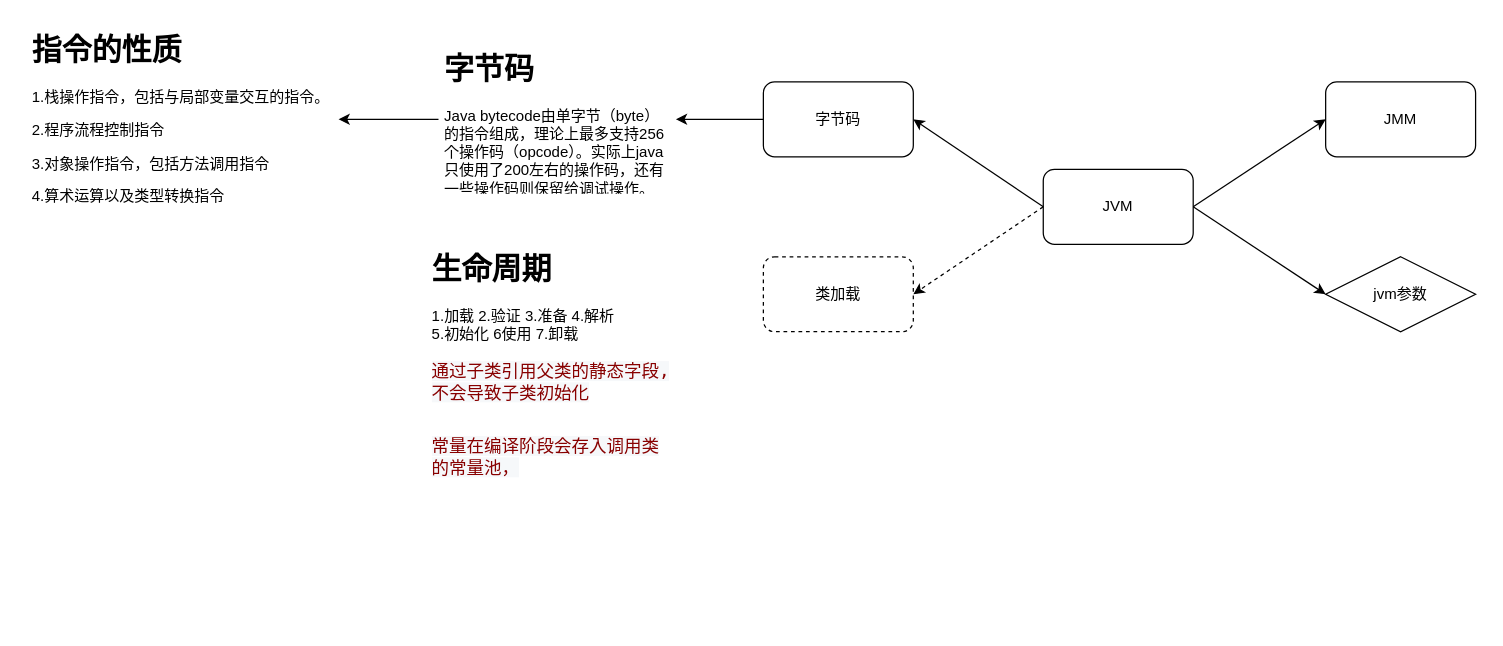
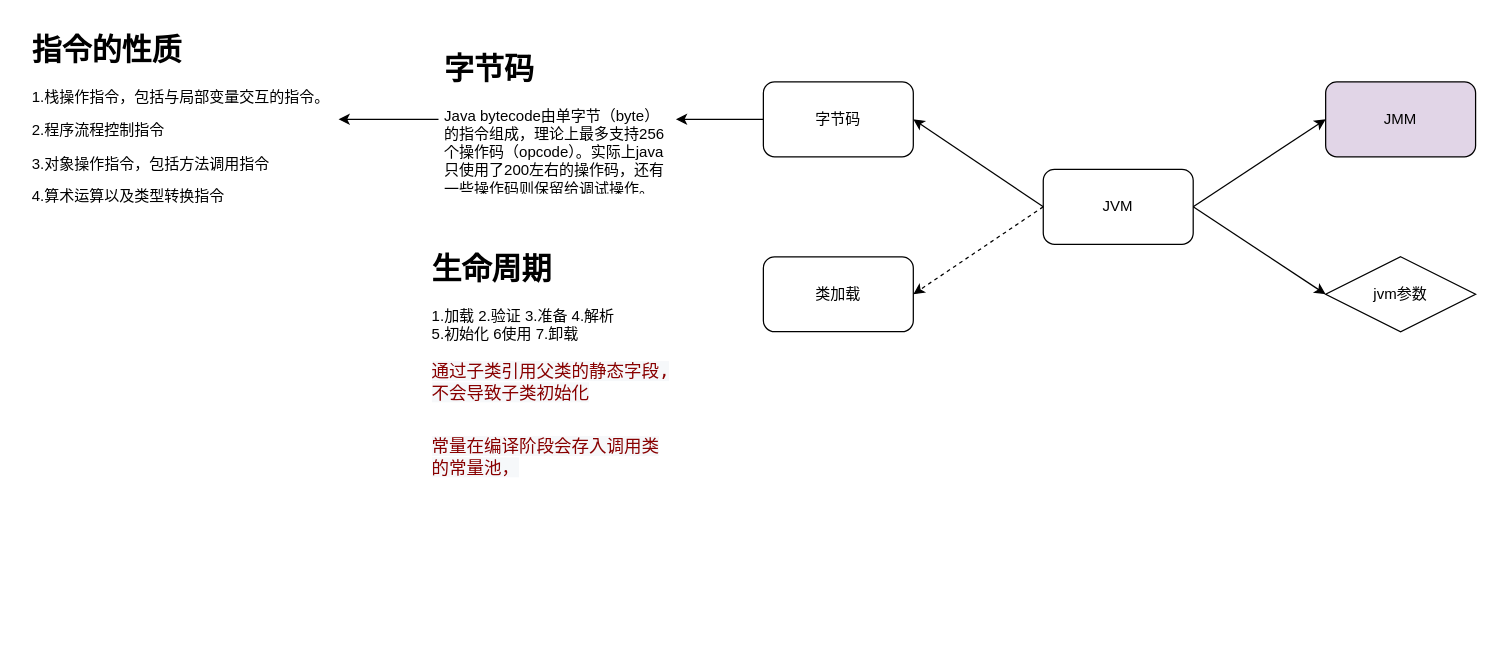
- <mxCell id="8" value="JMM" style="rounded=1;whiteSpace=wrap;html=1;" vertex="1" parent="1"><mxGeometry x="1060" y="65" width="120" height="60" as="geometry" /></mxCell>
+ <mxCell id="8" value="JMM" style="rounded=1;whiteSpace=wrap;html=1;fillColor=#e1d5e7;" vertex="1" parent="1"><mxGeometry x="1060" y="65" width="120" height="60" as="geometry" /></mxCell>
- <mxCell id="5" value="类加载" style="rounded=1;whiteSpace=wrap;html=1;dashed=1;" vertex="1" parent="1"><mxGeometry x="610" y="205" width="120" height="60" as="geometry" /></mxCell>
+ <mxCell id="5" value="类加载" style="rounded=1;whiteSpace=wrap;html=1;" vertex="1" parent="1"><mxGeometry x="610" y="205" width="120" height="60" as="geometry" /></mxCell>
